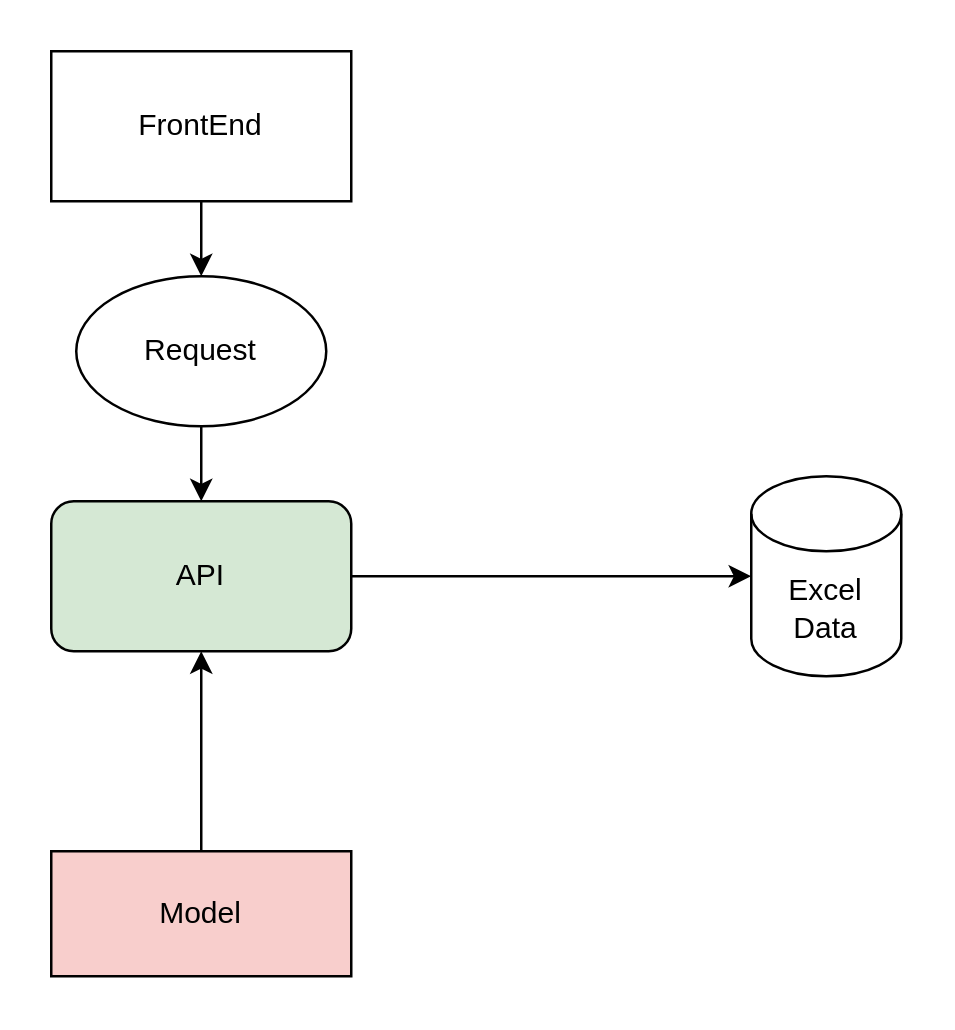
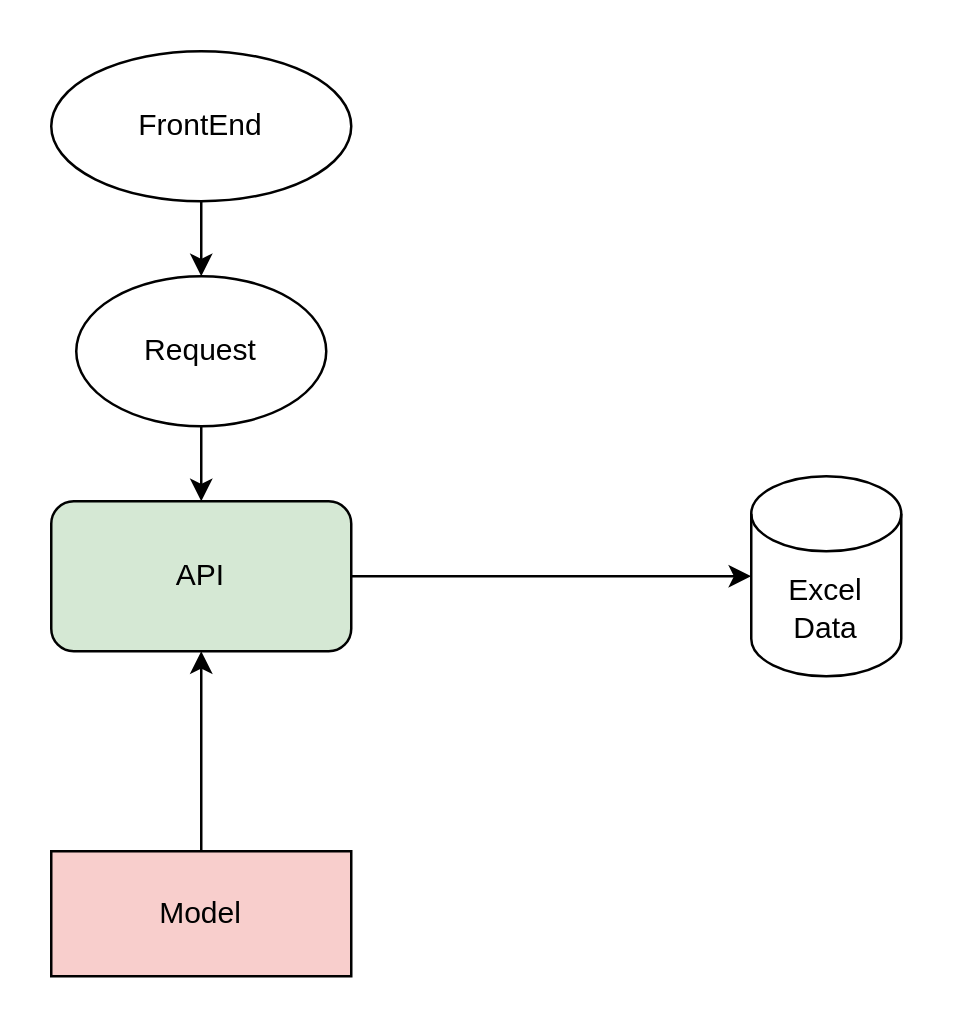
- <mxCell id="3" value="FrontEnd" style="rounded=0;whiteSpace=wrap;html=1;" vertex="1" parent="1"><mxGeometry x="20" y="20" width="120" height="60" as="geometry" /></mxCell>
+ <mxCell id="3" value="FrontEnd" style="ellipse;whiteSpace=wrap;html=1;" vertex="1" parent="1"><mxGeometry x="20" y="20" width="120" height="60" as="geometry" /></mxCell>
